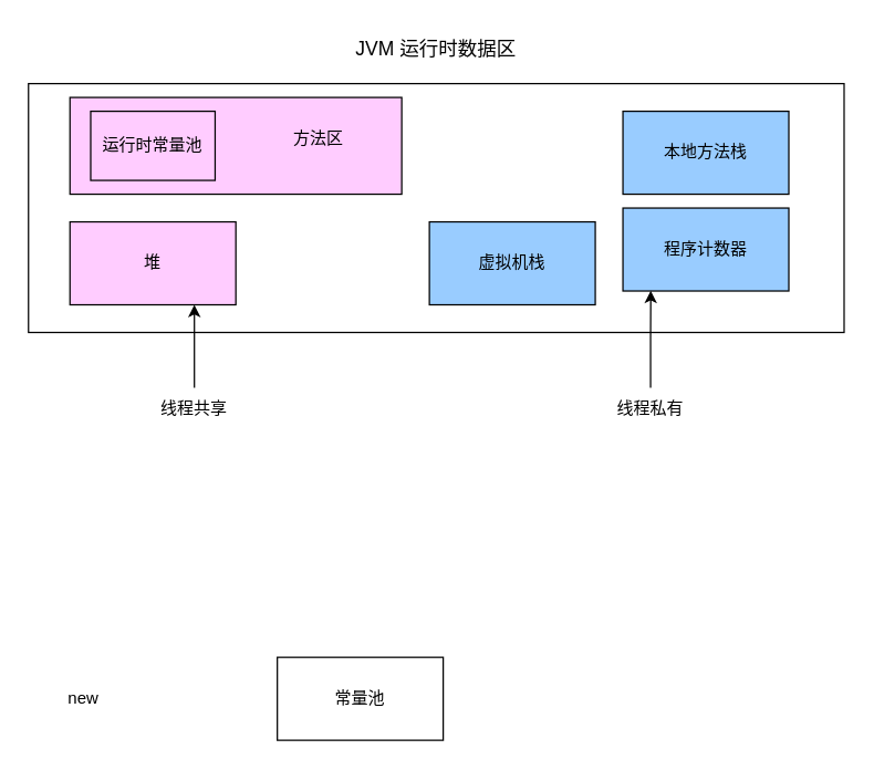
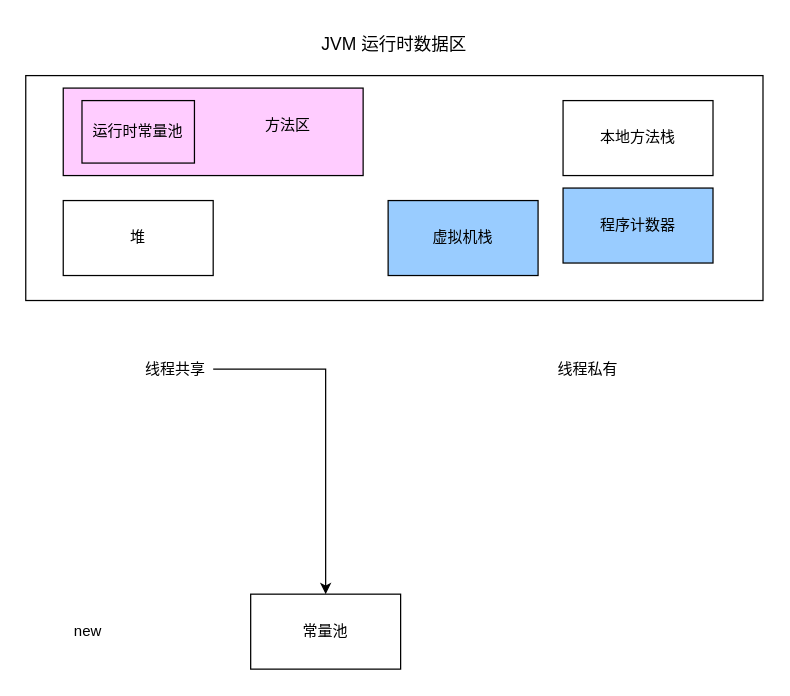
- <mxCell id="5" value="本地方法栈" style="rounded=0;whiteSpace=wrap;html=1;fillColor=#99CCFF;" vertex="1" parent="1"><mxGeometry x="450" y="80" width="120" height="60" as="geometry" /></mxCell>
+ <mxCell id="5" value="本地方法栈" style="rounded=0;whiteSpace=wrap;html=1;fillColor=#ffffff;" vertex="1" parent="1"><mxGeometry x="450" y="80" width="120" height="60" as="geometry" /></mxCell>
- <mxCell id="7" value="堆" style="rounded=0;whiteSpace=wrap;html=1;fillColor=#FFCCFF;" vertex="1" parent="1"><mxGeometry x="50" y="160" width="120" height="60" as="geometry" /></mxCell>
+ <mxCell id="7" value="堆" style="rounded=0;whiteSpace=wrap;html=1;fillColor=#ffffff;" vertex="1" parent="1"><mxGeometry x="50" y="160" width="120" height="60" as="geometry" /></mxCell>
- <mxCell id="13" style="edgeStyle=orthogonalEdgeStyle;rounded=0;orthogonalLoop=1;jettySize=auto;html=1;entryX=0.168;entryY=0.997;entryDx=0;entryDy=0;entryPerimeter=0;" edge="1" parent="1" source="14" target="4"><mxGeometry relative="1" as="geometry" /></mxCell>
- <mxCell id="11" style="edgeStyle=orthogonalEdgeStyle;rounded=0;orthogonalLoop=1;jettySize=auto;html=1;entryX=0.75;entryY=1;entryDx=0;entryDy=0;" edge="1" parent="1" source="12" target="7"><mxGeometry relative="1" as="geometry" /></mxCell>
+ <mxCell id="11" style="edgeStyle=orthogonalEdgeStyle;rounded=0;orthogonalLoop=1;jettySize=auto;html=1;" edge="1" parent="1" source="12" target="15"><mxGeometry relative="1" as="geometry" /></mxCell>
- <mxCell id="16" value="new" style="text;html=1;strokeColor=none;fillColor=none;align=center;verticalAlign=middle;whiteSpace=wrap;rounded=0;" vertex="1" parent="1"><mxGeometry x="30" y="490" width="60" height="30" as="geometry" /></mxCell>
+ <mxCell id="16" value="new" style="text;html=1;strokeColor=none;fillColor=none;align=center;verticalAlign=middle;whiteSpace=wrap;rounded=0;" vertex="1" parent="1"><mxGeometry x="40" y="490" width="60" height="30" as="geometry" /></mxCell>
